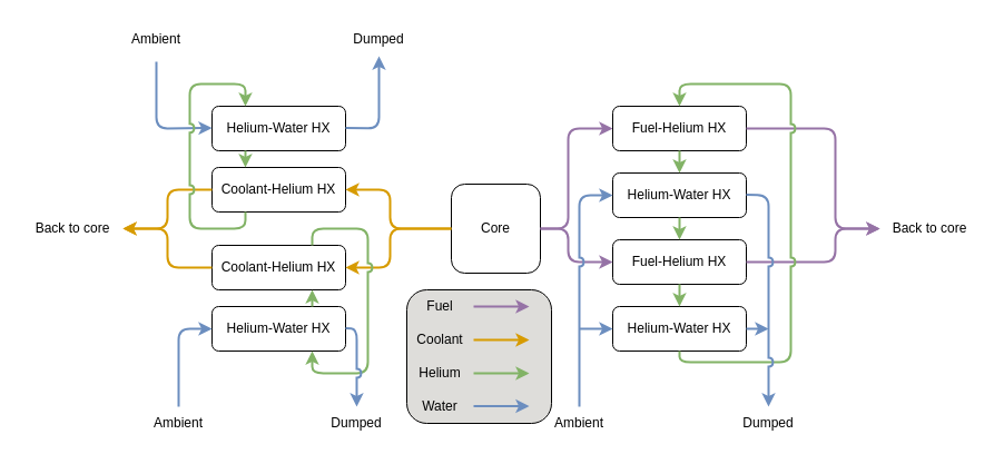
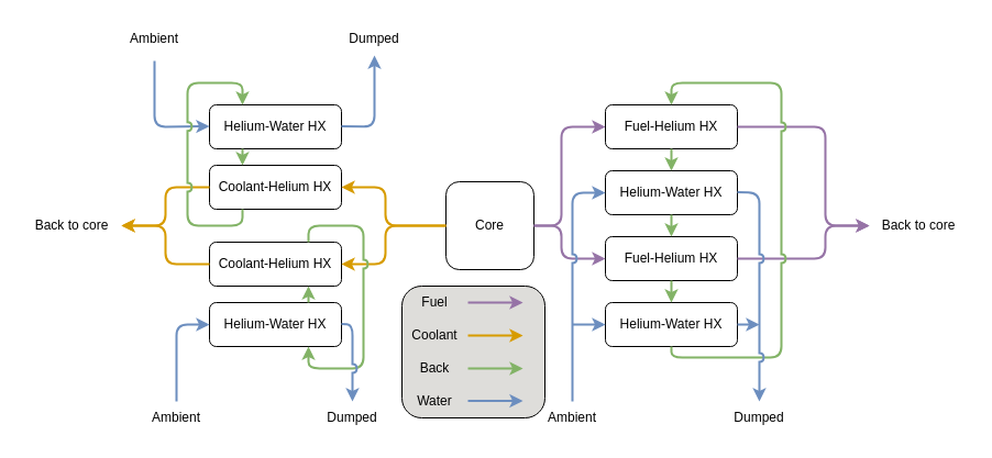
- <mxCell id="34" value="Helium" style="text;html=1;strokeColor=none;fillColor=none;align=center;verticalAlign=middle;whiteSpace=wrap;rounded=0;fontStyle=0" parent="1" vertex="1"><mxGeometry x="365" y="320" width="60" height="30" as="geometry" /></mxCell>
+ <mxCell id="34" value="Back" style="text;html=1;strokeColor=none;fillColor=none;align=center;verticalAlign=middle;whiteSpace=wrap;rounded=0;fontStyle=0" parent="1" vertex="1"><mxGeometry x="365" y="320" width="60" height="30" as="geometry" /></mxCell>
